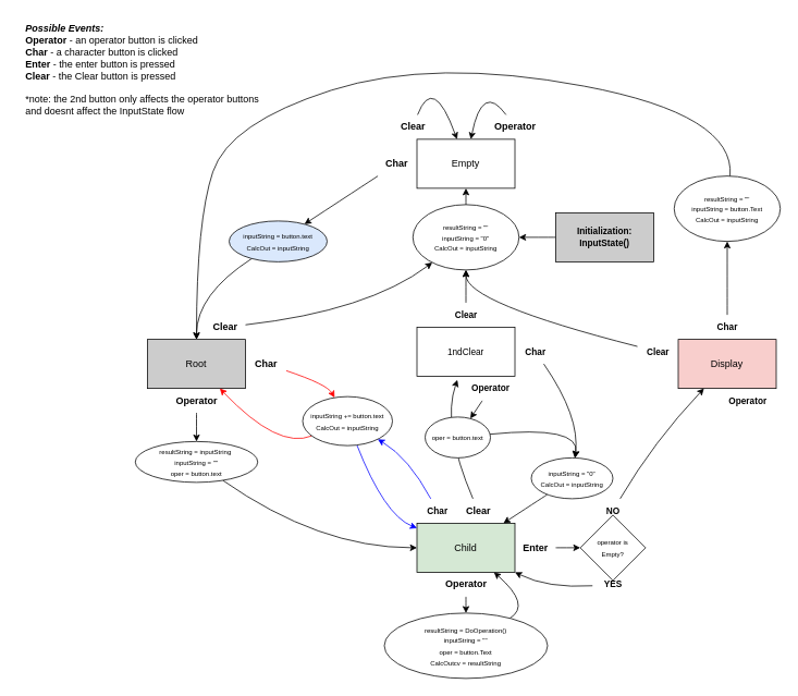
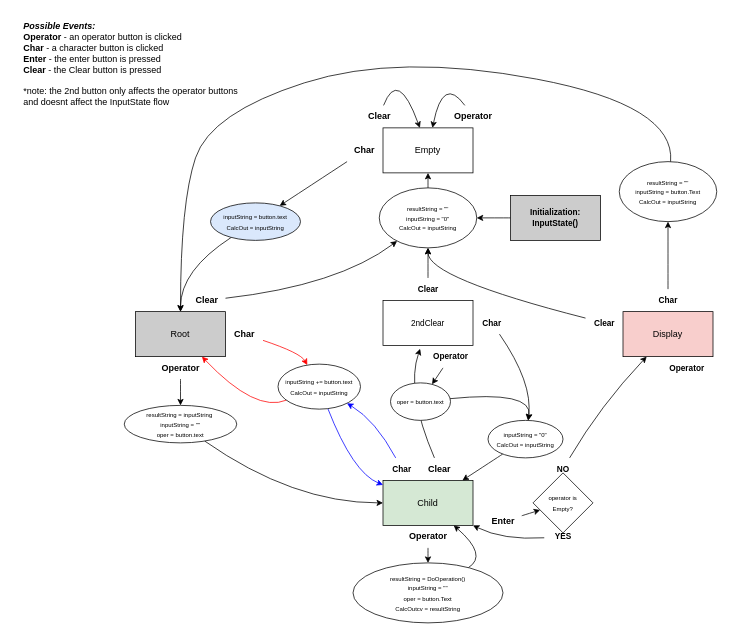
- <mxCell id="45" value="1ndClear" style="whiteSpace=wrap;html=1;strokeColor=default;fontFamily=Helvetica;fontSize=11;fontColor=default;fillColor=default;" vertex="1" parent="1"><mxGeometry x="510" y="400" width="120" height="60" as="geometry" /></mxCell>
+ <mxCell id="45" value="2ndClear" style="whiteSpace=wrap;html=1;strokeColor=default;fontFamily=Helvetica;fontSize=11;fontColor=default;fillColor=default;" vertex="1" parent="1"><mxGeometry x="510" y="400" width="120" height="60" as="geometry" /></mxCell>
- <mxCell id="24" value="&lt;b&gt;Enter&lt;/b&gt;" style="text;html=1;align=center;verticalAlign=middle;resizable=0;points=[];autosize=1;strokeColor=none;fillColor=none;" vertex="1" parent="1"><mxGeometry x="630" y="655" width="50" height="30" as="geometry" /></mxCell>
+ <mxCell id="24" value="&lt;b&gt;Enter&lt;/b&gt;" style="text;html=1;align=center;verticalAlign=middle;resizable=0;points=[];autosize=1;strokeColor=none;fillColor=none;" vertex="1" parent="1"><mxGeometry x="645" y="680" width="50" height="30" as="geometry" /></mxCell>
